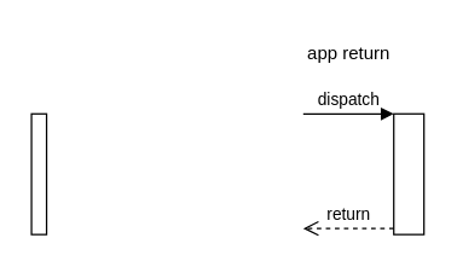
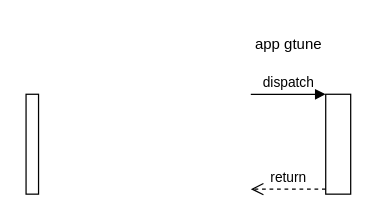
- <mxCell id="6" value="app return&lt;br&gt;" style="text;html=1;align=center;verticalAlign=middle;resizable=0;points=[];autosize=1;strokeColor=none;fillColor=none;" vertex="1" parent="1"><mxGeometry x="190" y="20" width="80" height="30" as="geometry" /></mxCell>
+ <mxCell id="6" value="app gtune&lt;br&gt;" style="text;html=1;align=center;verticalAlign=middle;resizable=0;points=[];autosize=1;strokeColor=none;fillColor=none;" vertex="1" parent="1"><mxGeometry x="190" y="20" width="80" height="30" as="geometry" /></mxCell>
